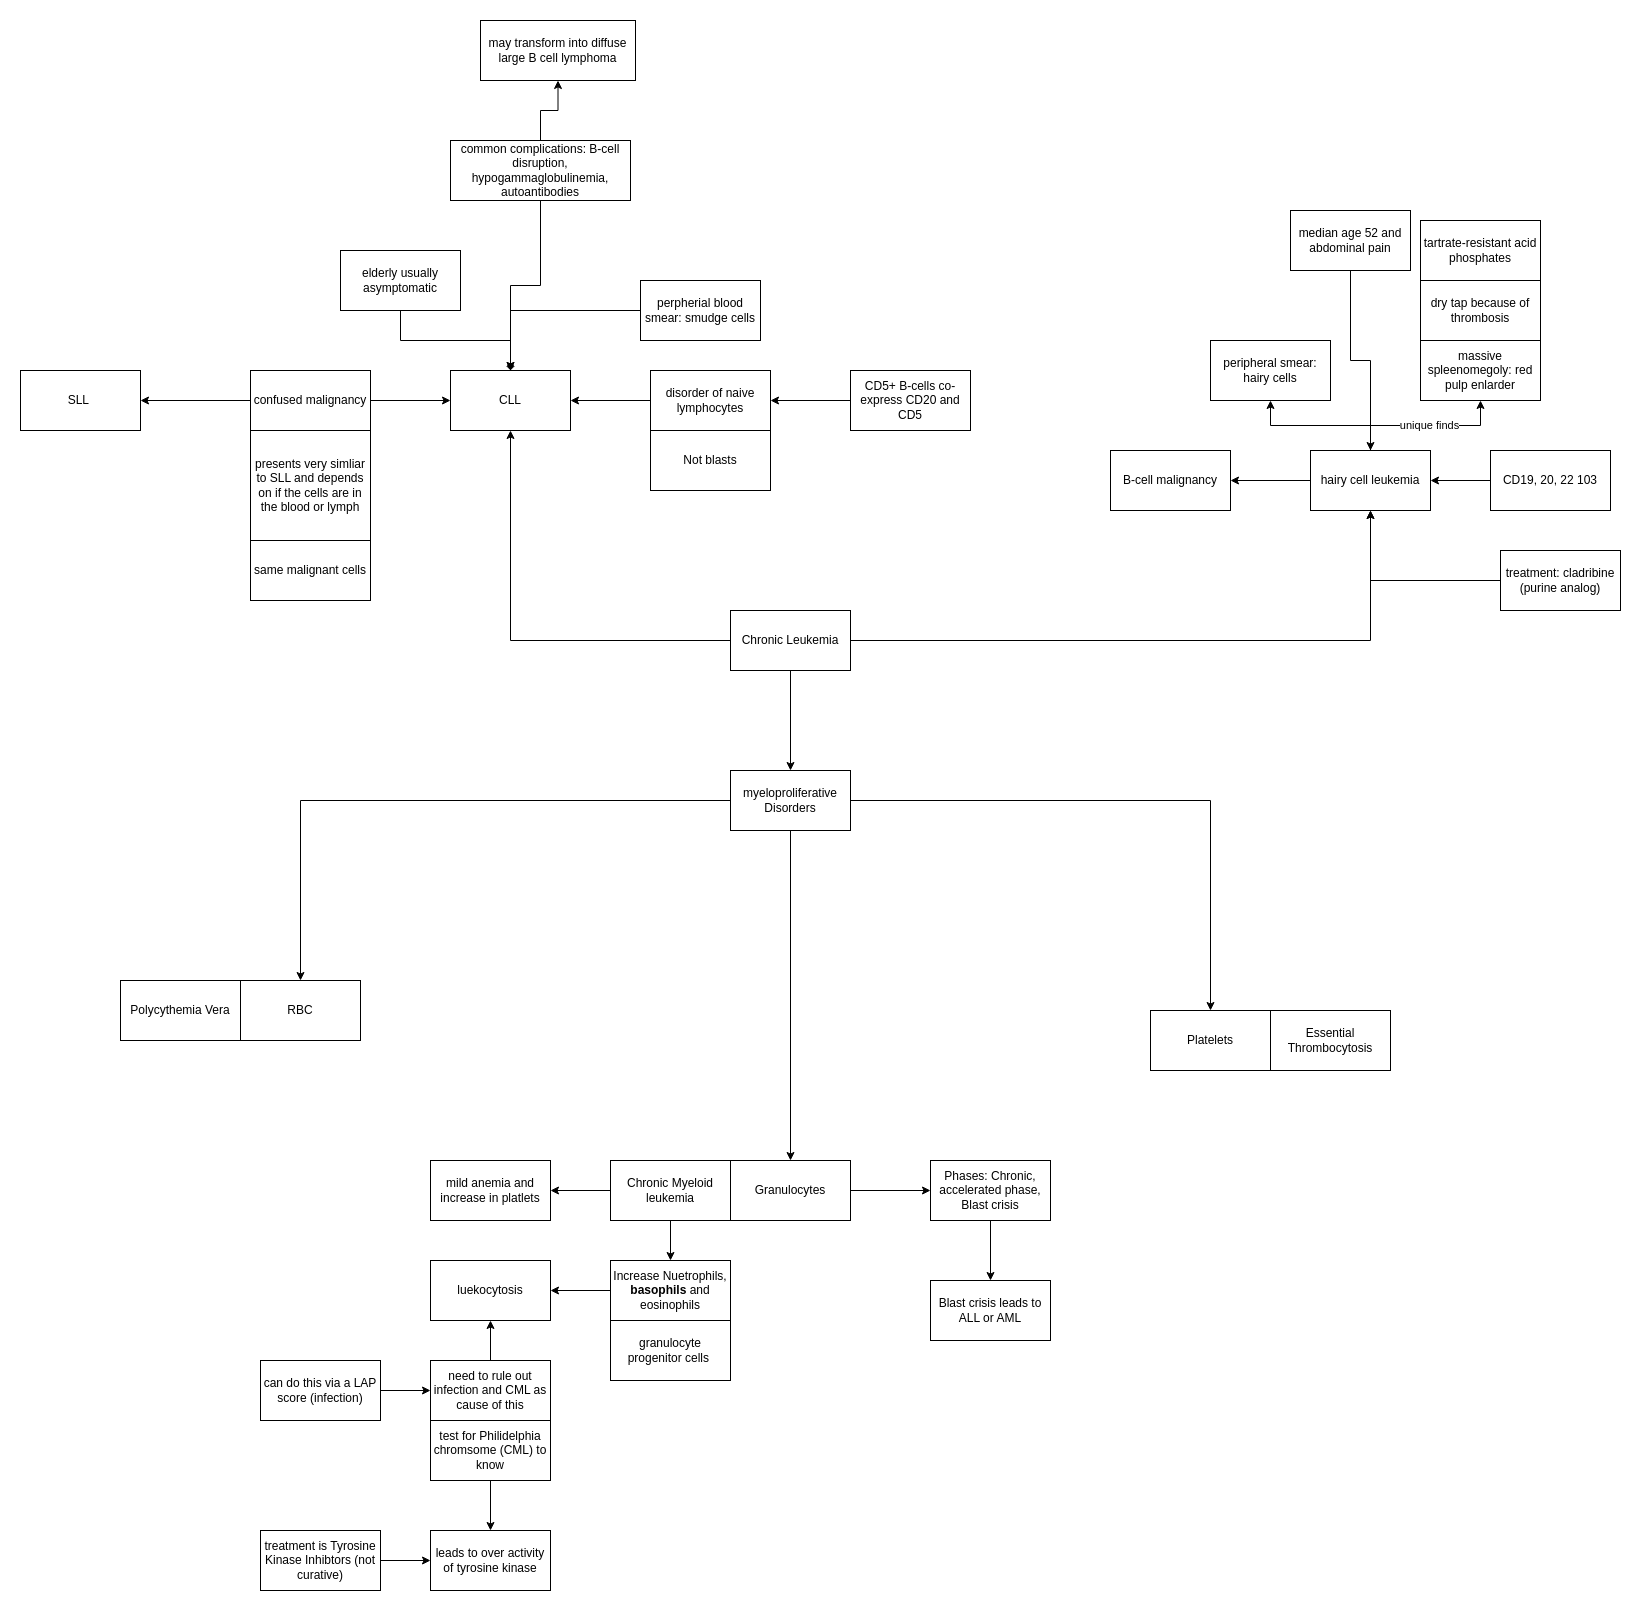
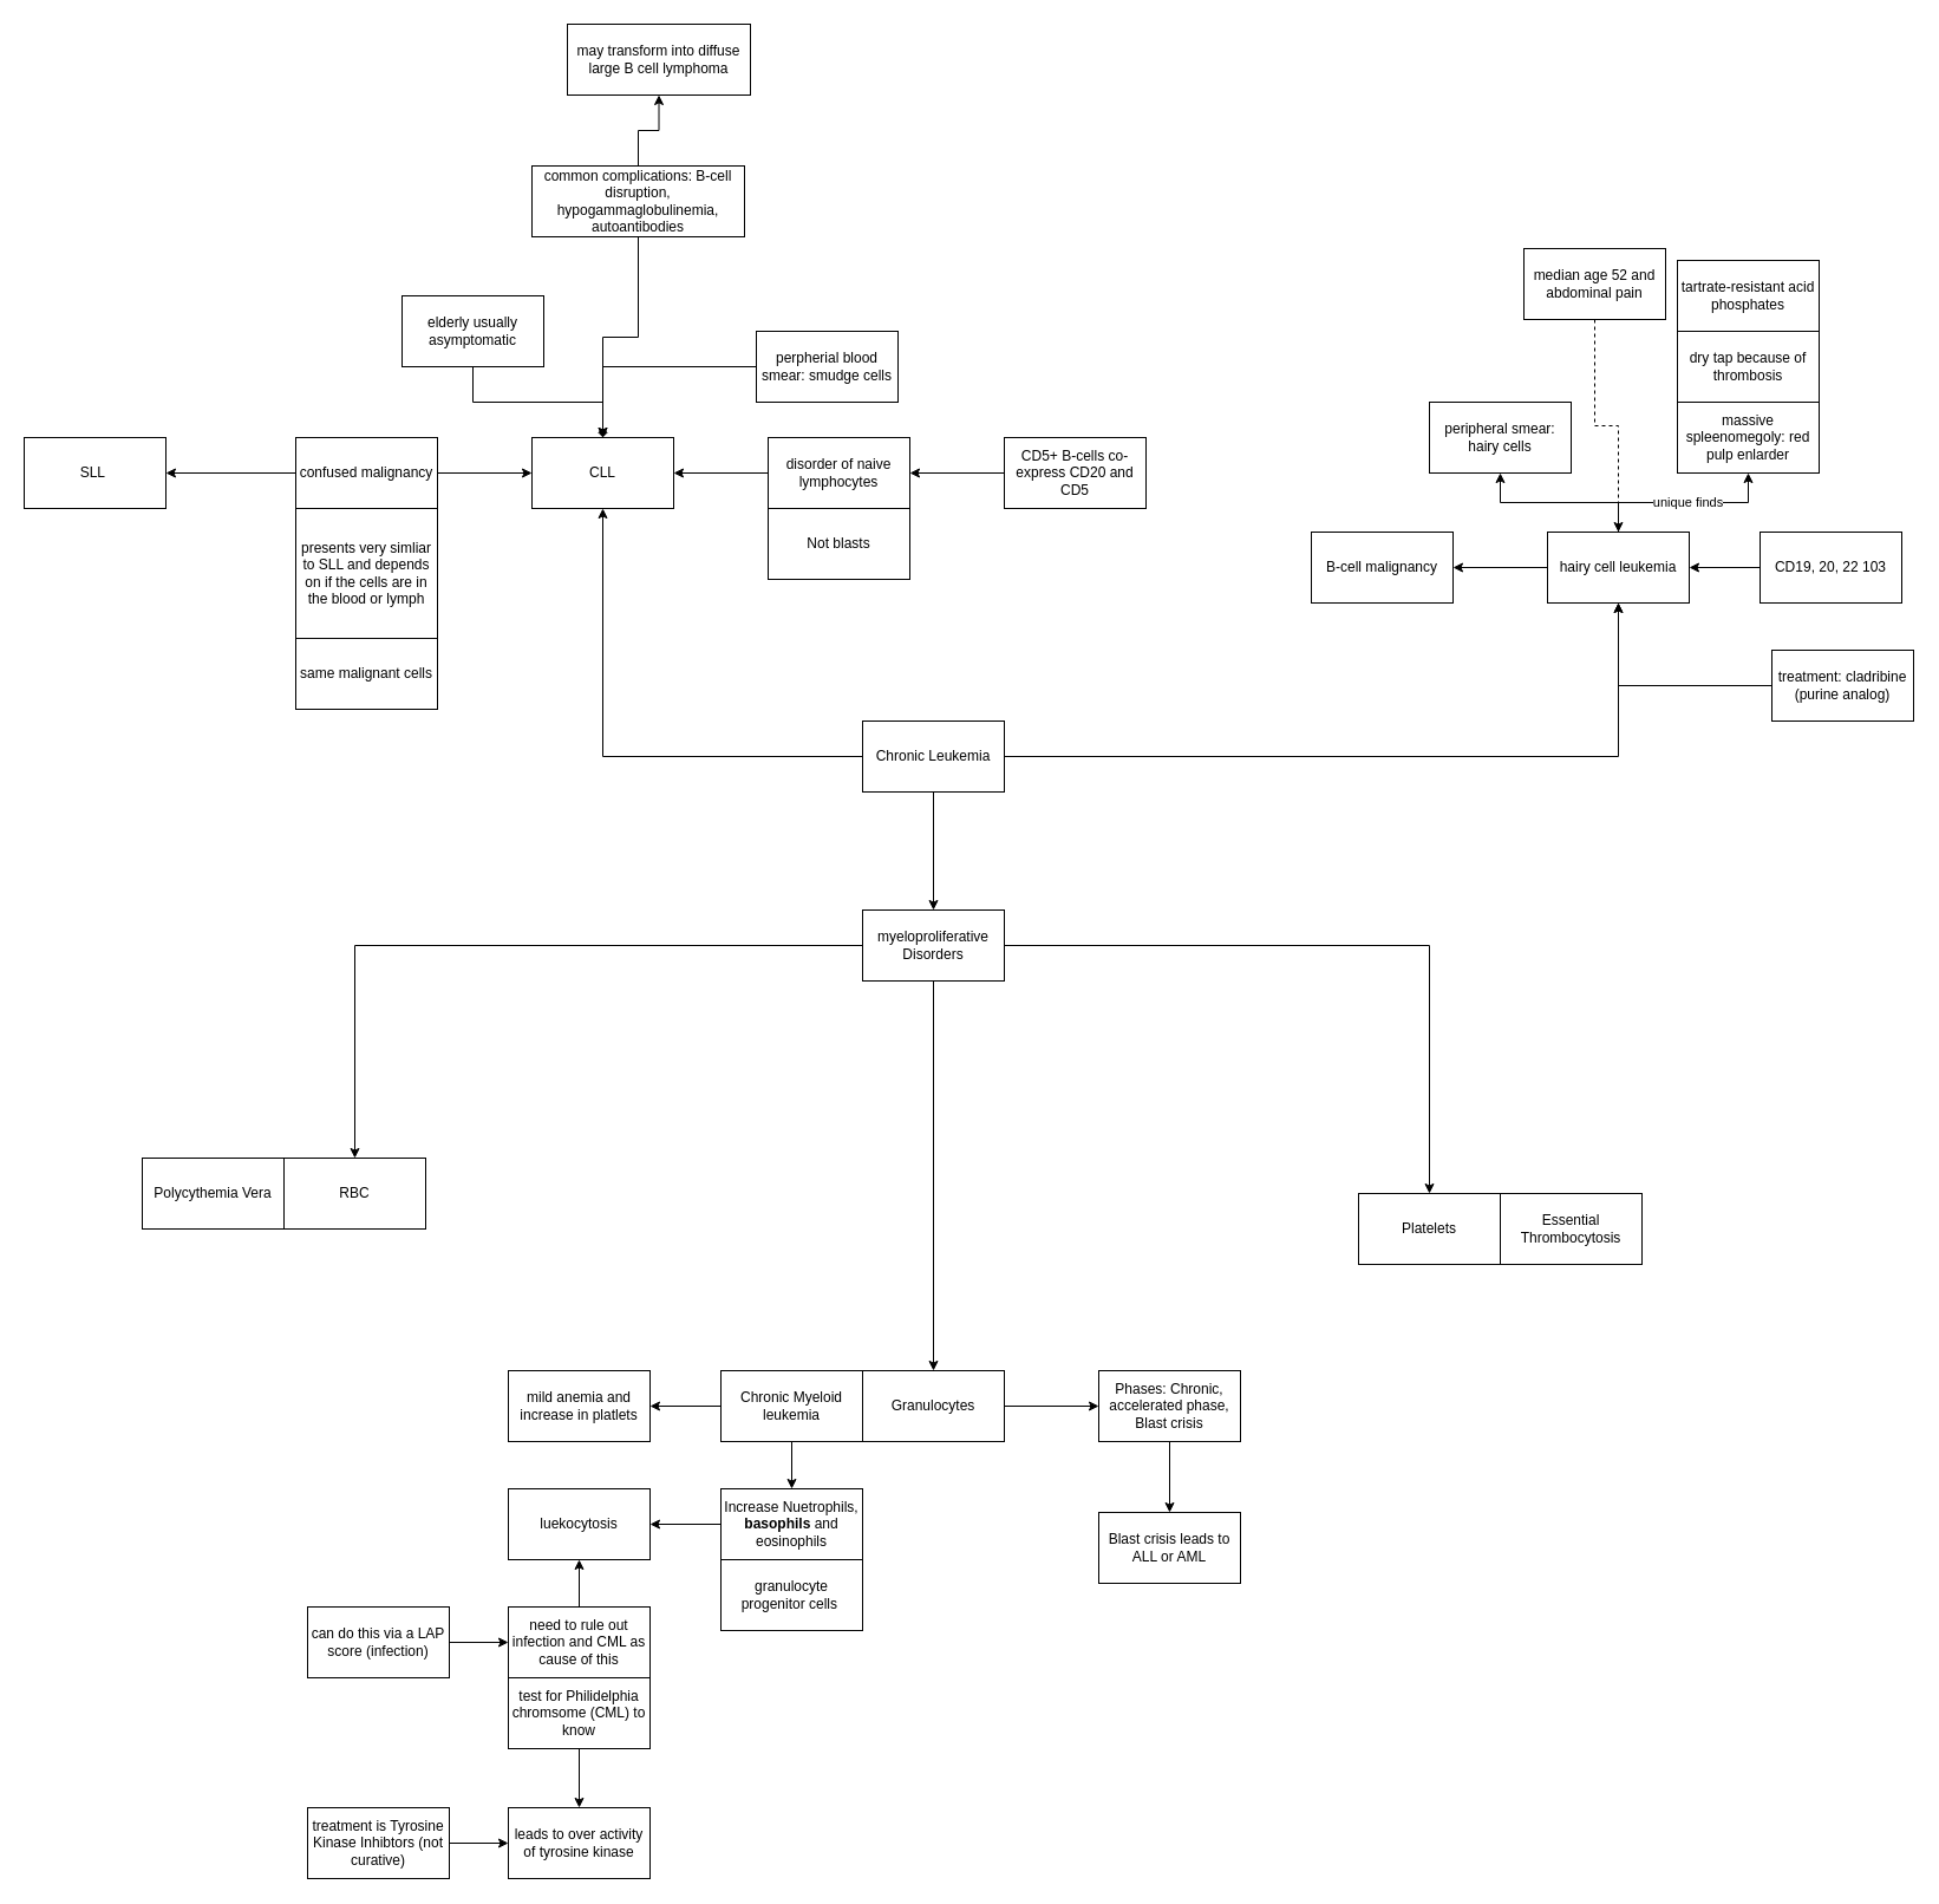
- <mxCell id="68" style="edgeStyle=orthogonalEdgeStyle;rounded=0;orthogonalLoop=1;jettySize=auto;html=1;" edge="1" parent="1" source="69" target="60"><mxGeometry relative="1" as="geometry" /></mxCell>
+ <mxCell id="68" style="edgeStyle=orthogonalEdgeStyle;rounded=0;orthogonalLoop=1;jettySize=auto;html=1;dashed=1;" edge="1" parent="1" source="69" target="60"><mxGeometry relative="1" as="geometry" /></mxCell>
